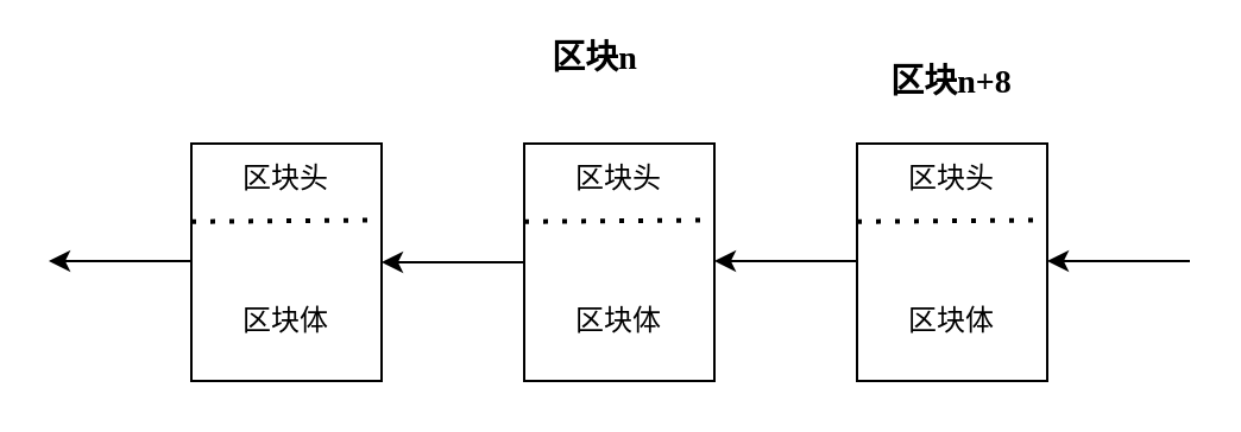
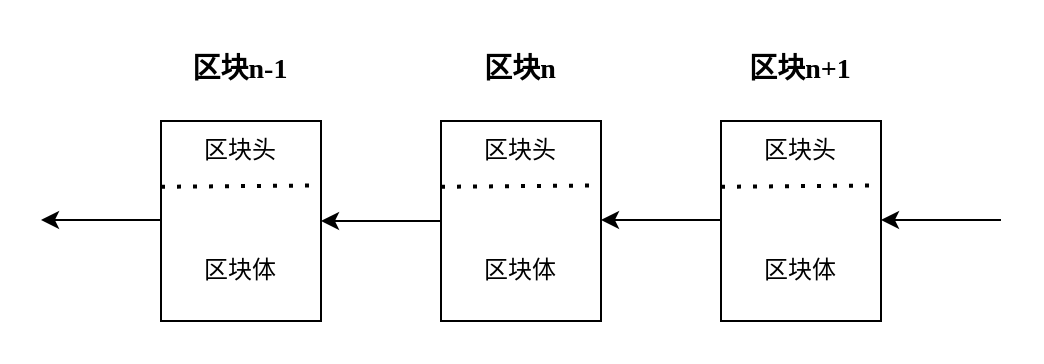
- <mxCell id="11" value="&lt;span style=&quot;font-size: 14px;&quot;&gt;&lt;b style=&quot;font-size: 14px;&quot;&gt;区块n&lt;/b&gt;&lt;/span&gt;" style="text;html=1;strokeColor=none;fillColor=none;align=center;verticalAlign=middle;whiteSpace=wrap;rounded=0;fontFamily=宋体;fontSize=14;" parent="1" vertex="1"><mxGeometry x="190" y="10" width="120" height="30" as="geometry" /></mxCell>
+ <mxCell id="11" value="&lt;span style=&quot;font-size: 14px;&quot;&gt;&lt;b style=&quot;font-size: 14px;&quot;&gt;区块n&lt;/b&gt;&lt;/span&gt;" style="text;html=1;strokeColor=none;fillColor=none;align=center;verticalAlign=middle;whiteSpace=wrap;rounded=0;fontFamily=宋体;fontSize=14;" parent="1" vertex="1"><mxGeometry x="200" y="20" width="120" height="30" as="geometry" /></mxCell>
+ <mxCell id="10" value="&lt;span style=&quot;font-size: 14px;&quot;&gt;&lt;b style=&quot;font-size: 14px;&quot;&gt;区块n-1&lt;/b&gt;&lt;/span&gt;" style="text;html=1;strokeColor=none;fillColor=none;align=center;verticalAlign=middle;whiteSpace=wrap;rounded=0;fontFamily=宋体;fontSize=14;" parent="1" vertex="1"><mxGeometry x="60" y="20" width="120" height="30" as="geometry" /></mxCell>
- <mxCell id="12" value="&lt;span style=&quot;font-size: 14px;&quot;&gt;&lt;b style=&quot;font-size: 14px;&quot;&gt;区块n+8&lt;/b&gt;&lt;/span&gt;" style="text;html=1;strokeColor=none;fillColor=none;align=center;verticalAlign=middle;whiteSpace=wrap;rounded=0;fontFamily=宋体;fontSize=14;" parent="1" vertex="1"><mxGeometry x="340" y="20" width="120" height="30" as="geometry" /></mxCell>
+ <mxCell id="12" value="&lt;span style=&quot;font-size: 14px;&quot;&gt;&lt;b style=&quot;font-size: 14px;&quot;&gt;区块n+1&lt;/b&gt;&lt;/span&gt;" style="text;html=1;strokeColor=none;fillColor=none;align=center;verticalAlign=middle;whiteSpace=wrap;rounded=0;fontFamily=宋体;fontSize=14;" parent="1" vertex="1"><mxGeometry x="340" y="20" width="120" height="30" as="geometry" /></mxCell>
